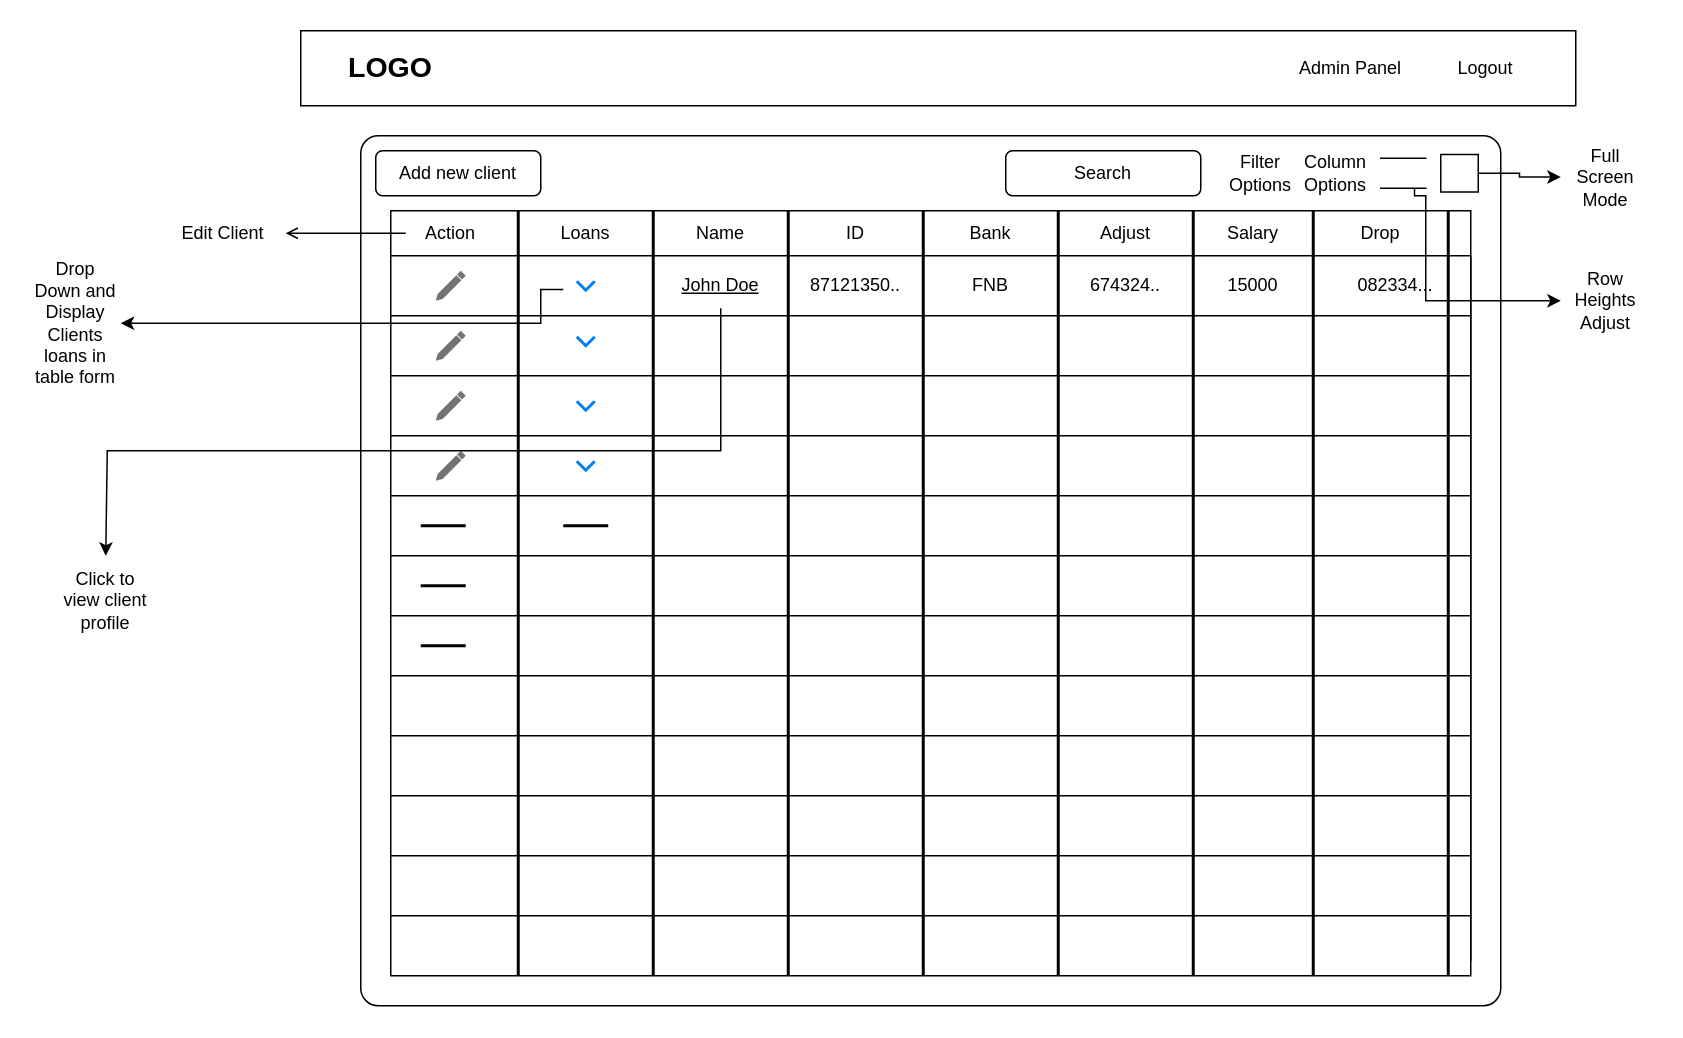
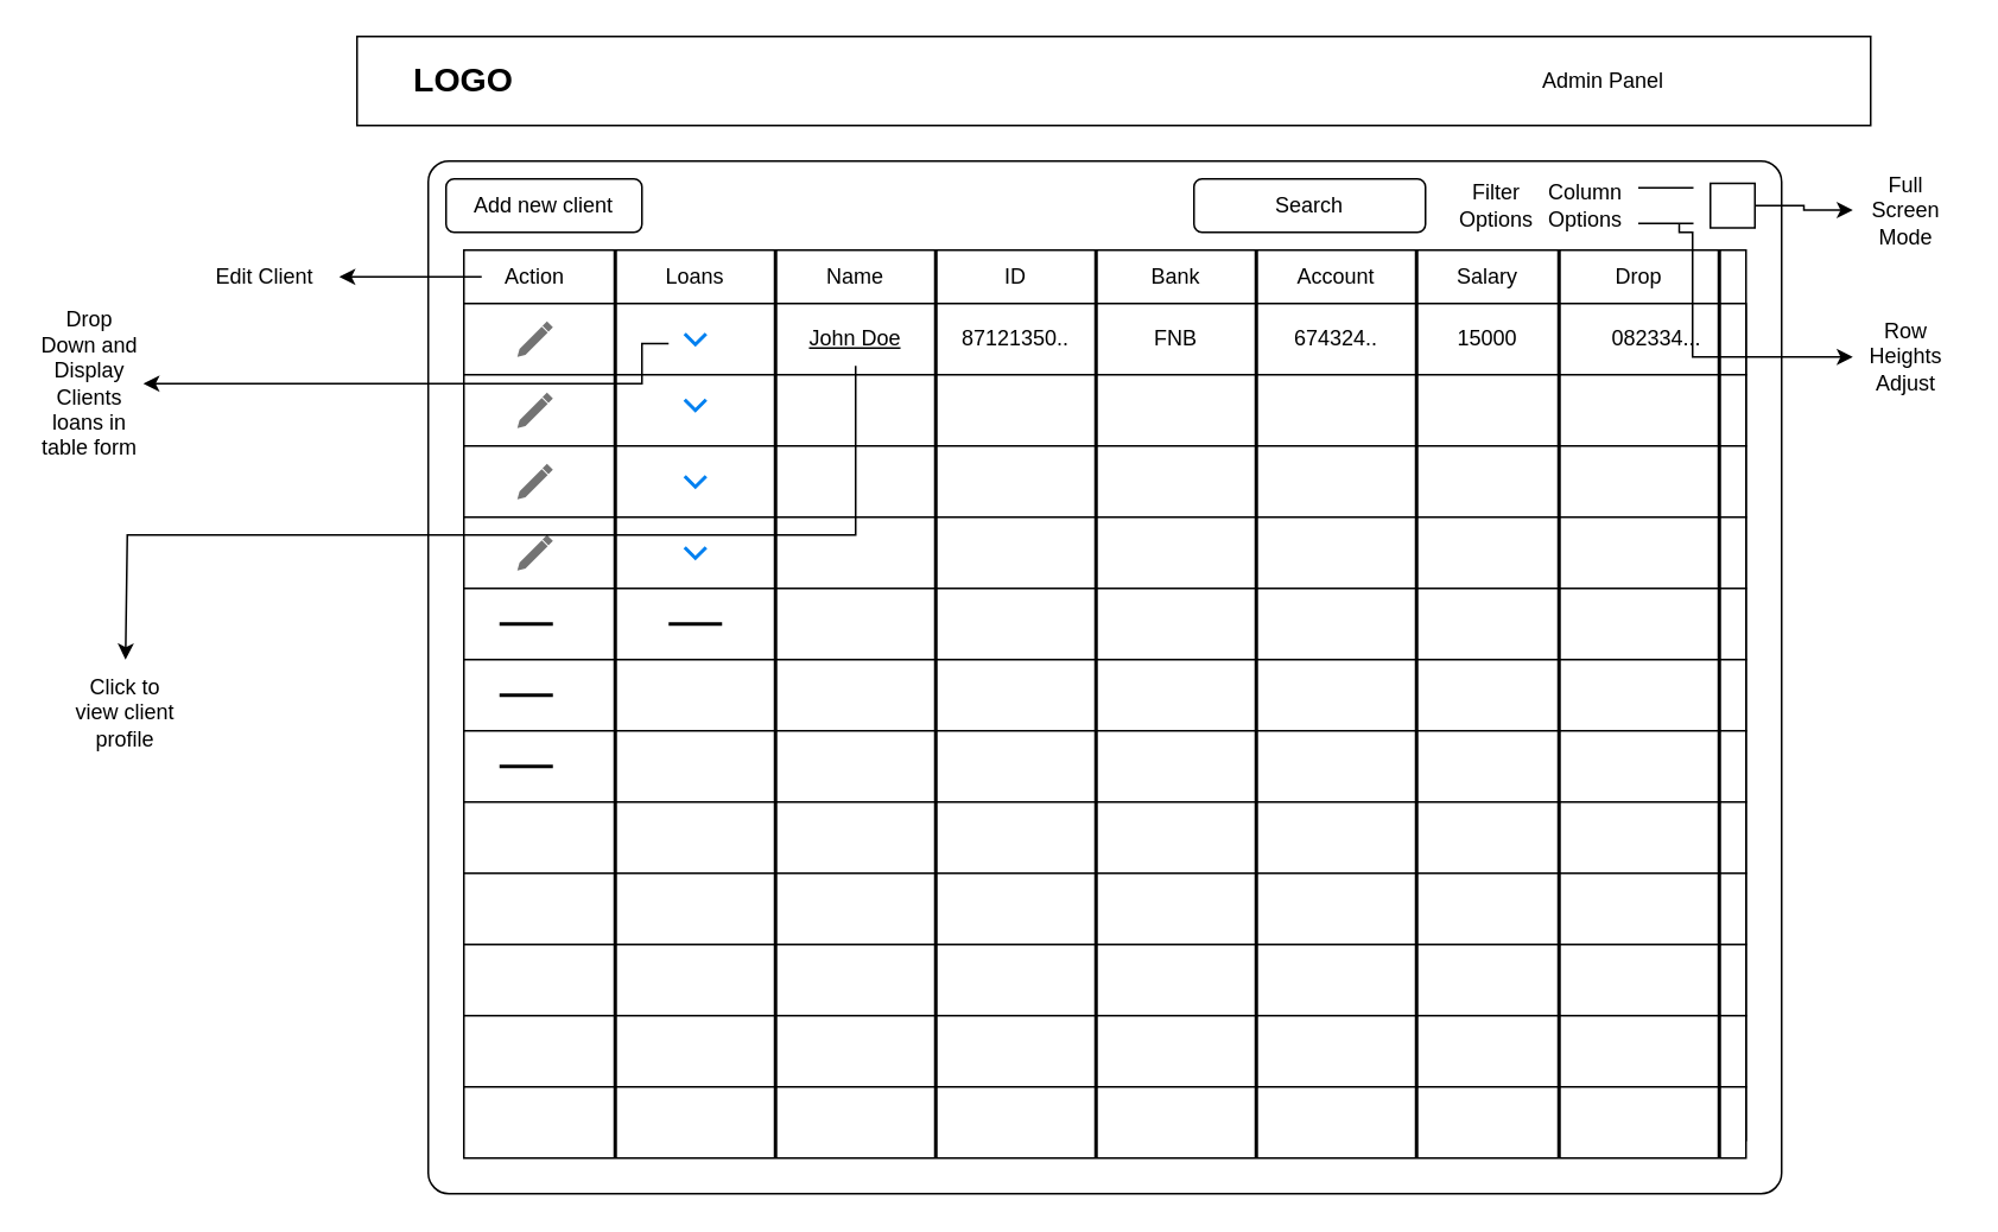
- <mxCell id="5" value="Logout" style="text;html=1;strokeColor=none;fillColor=none;align=center;verticalAlign=middle;whiteSpace=wrap;rounded=0;" vertex="1" parent="1"><mxGeometry x="960" y="30" width="60" height="30" as="geometry" /></mxCell>
- <mxCell id="45" style="edgeStyle=orthogonalEdgeStyle;rounded=0;orthogonalLoop=1;jettySize=auto;html=1;exitX=0;exitY=0.5;exitDx=0;exitDy=0;endArrow=open;" edge="1" parent="1" source="46" target="64"><mxGeometry relative="1" as="geometry"><mxPoint x="180" y="180" as="targetPoint" /></mxGeometry></mxCell>
+ <mxCell id="45" style="edgeStyle=orthogonalEdgeStyle;rounded=0;orthogonalLoop=1;jettySize=auto;html=1;exitX=0;exitY=0.5;exitDx=0;exitDy=0;" edge="1" parent="1" source="46" target="64"><mxGeometry relative="1" as="geometry"><mxPoint x="180" y="180" as="targetPoint" /></mxGeometry></mxCell>
- <mxCell id="51" value="Adjust" style="text;html=1;strokeColor=none;fillColor=none;align=center;verticalAlign=middle;whiteSpace=wrap;rounded=0;" vertex="1" parent="1"><mxGeometry x="720" y="140" width="60" height="30" as="geometry" /></mxCell>
+ <mxCell id="51" value="Account" style="text;html=1;strokeColor=none;fillColor=none;align=center;verticalAlign=middle;whiteSpace=wrap;rounded=0;" vertex="1" parent="1"><mxGeometry x="720" y="140" width="60" height="30" as="geometry" /></mxCell>
